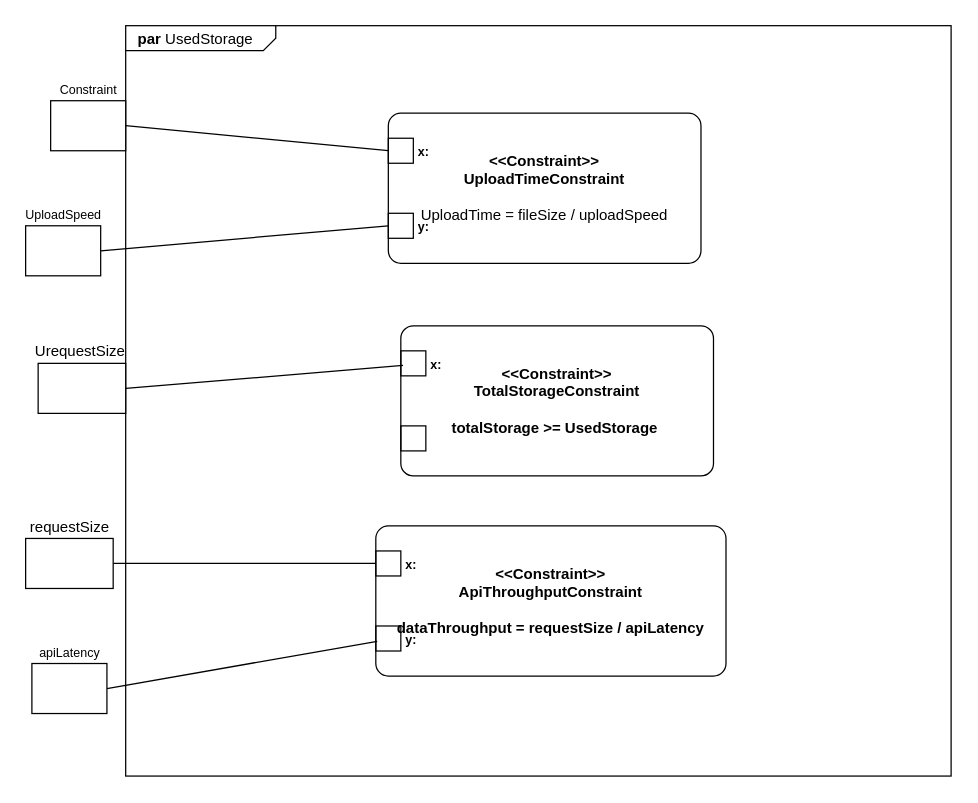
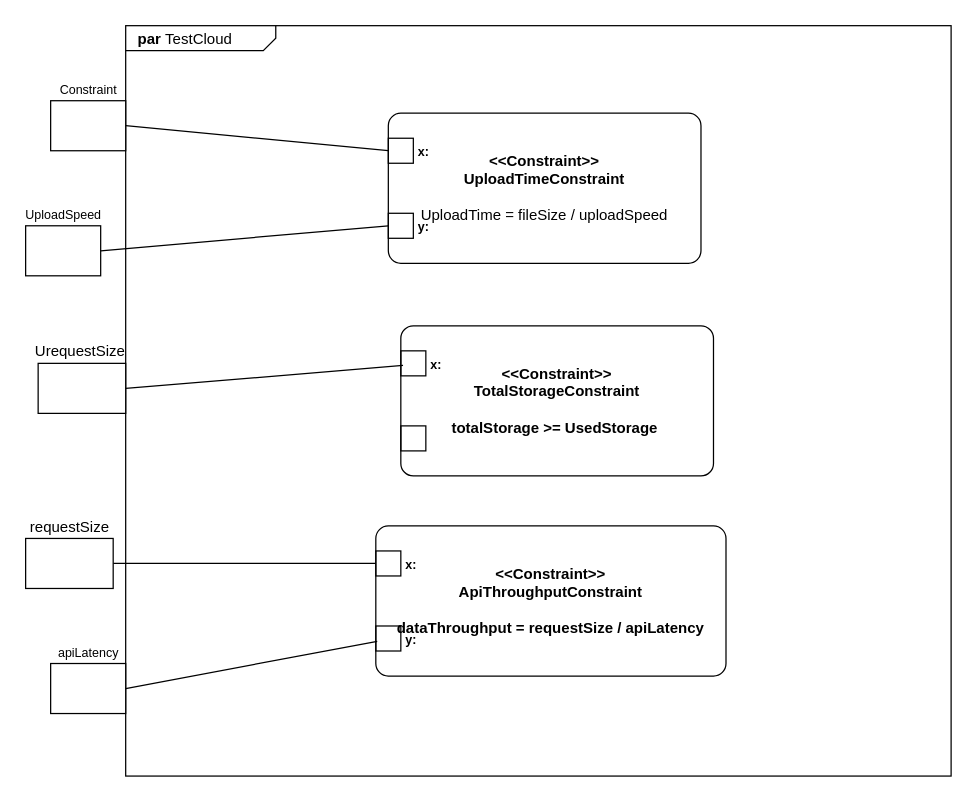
- <mxCell id="2" value="&lt;p style=&quot;margin:0px;margin-top:4px;margin-left:10px;text-align:left;&quot;&gt;&lt;b&gt;par&lt;/b&gt;&amp;nbsp;UsedStorage&lt;/p&gt;" style="html=1;shape=mxgraph.sysml.package;labelX=120;align=left;spacingLeft=10;overflow=fill;whiteSpace=wrap;recursiveResize=0;" vertex="1" parent="1"><mxGeometry x="100" y="20" width="660" height="600" as="geometry" /></mxCell>
+ <mxCell id="2" value="&lt;p style=&quot;margin:0px;margin-top:4px;margin-left:10px;text-align:left;&quot;&gt;&lt;b&gt;par&lt;/b&gt;&amp;nbsp;TestCloud&lt;/p&gt;" style="html=1;shape=mxgraph.sysml.package;labelX=120;align=left;spacingLeft=10;overflow=fill;whiteSpace=wrap;recursiveResize=0;" vertex="1" parent="1"><mxGeometry x="100" y="20" width="660" height="600" as="geometry" /></mxCell>
- <mxCell id="18" value="&lt;span style=&quot;text-wrap-mode: wrap;&quot;&gt;&lt;font&gt;apiLatency&lt;/font&gt;&lt;/span&gt;" style="strokeColor=inherit;fillColor=inherit;gradientColor=inherit;shape=rect;html=1;fontSize=10;verticalLabelPosition=top;verticalAlign=bottom;" vertex="1" parent="1"><mxGeometry x="25" y="530" width="60" height="40" as="geometry" /></mxCell>
+ <mxCell id="18" value="&lt;span style=&quot;text-wrap-mode: wrap;&quot;&gt;&lt;font&gt;apiLatency&lt;/font&gt;&lt;/span&gt;" style="strokeColor=inherit;fillColor=inherit;gradientColor=inherit;shape=rect;html=1;fontSize=10;verticalLabelPosition=top;verticalAlign=bottom;" vertex="1" parent="1"><mxGeometry x="40" y="530" width="60" height="40" as="geometry" /></mxCell>
